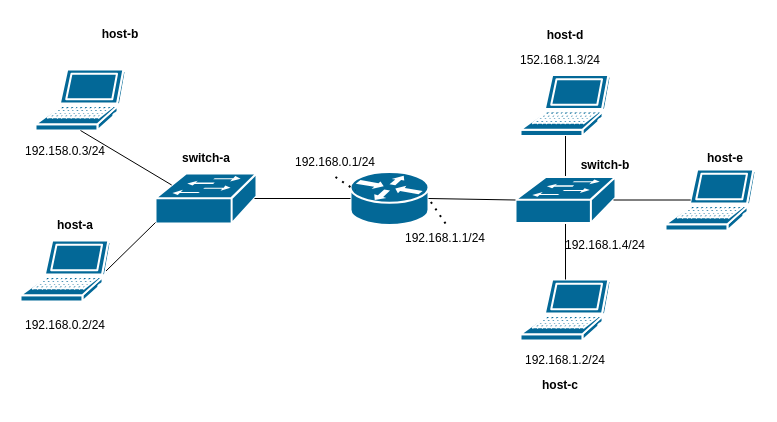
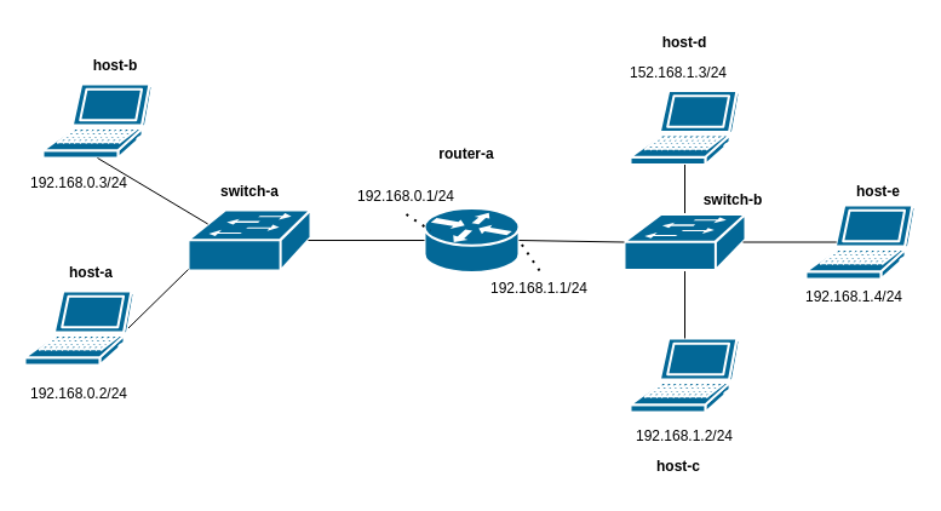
- <mxCell id="9" value="&lt;b&gt;host-b&lt;/b&gt;" style="text;html=1;strokeColor=none;fillColor=none;align=center;verticalAlign=middle;whiteSpace=wrap;rounded=0;" parent="1" vertex="1"><mxGeometry x="90" y="19" width="60" height="30" as="geometry" /></mxCell>
+ <mxCell id="9" value="&lt;b&gt;host-b&lt;/b&gt;" style="text;html=1;strokeColor=none;fillColor=none;align=center;verticalAlign=middle;whiteSpace=wrap;rounded=0;" parent="1" vertex="1"><mxGeometry x="65" y="39" width="60" height="30" as="geometry" /></mxCell>
+ <mxCell id="31" value="&lt;b&gt;router-a&lt;/b&gt;" style="text;html=1;strokeColor=none;fillColor=none;align=center;verticalAlign=middle;whiteSpace=wrap;rounded=0;" vertex="1" parent="1"><mxGeometry x="355" y="111.5" width="60" height="30" as="geometry" /></mxCell>
- <mxCell id="13" value="192.158.0.3/24&lt;br&gt;" style="text;html=1;strokeColor=none;fillColor=none;align=center;verticalAlign=middle;whiteSpace=wrap;rounded=0;" parent="1" vertex="1"><mxGeometry x="35" y="135.5" width="60" height="30" as="geometry" /></mxCell>
+ <mxCell id="13" value="192.168.0.3/24&lt;br&gt;" style="text;html=1;strokeColor=none;fillColor=none;align=center;verticalAlign=middle;whiteSpace=wrap;rounded=0;" parent="1" vertex="1"><mxGeometry x="35" y="135.5" width="60" height="30" as="geometry" /></mxCell>
- <mxCell id="14" value="192.168.1.4/24" style="text;html=1;strokeColor=none;fillColor=none;align=center;verticalAlign=middle;whiteSpace=wrap;rounded=0;" parent="1" vertex="1"><mxGeometry x="575" y="230" width="60" height="30" as="geometry" /></mxCell>
+ <mxCell id="14" value="192.168.1.4/24" style="text;html=1;strokeColor=none;fillColor=none;align=center;verticalAlign=middle;whiteSpace=wrap;rounded=0;" parent="1" vertex="1"><mxGeometry x="675" y="230" width="60" height="30" as="geometry" /></mxCell>
